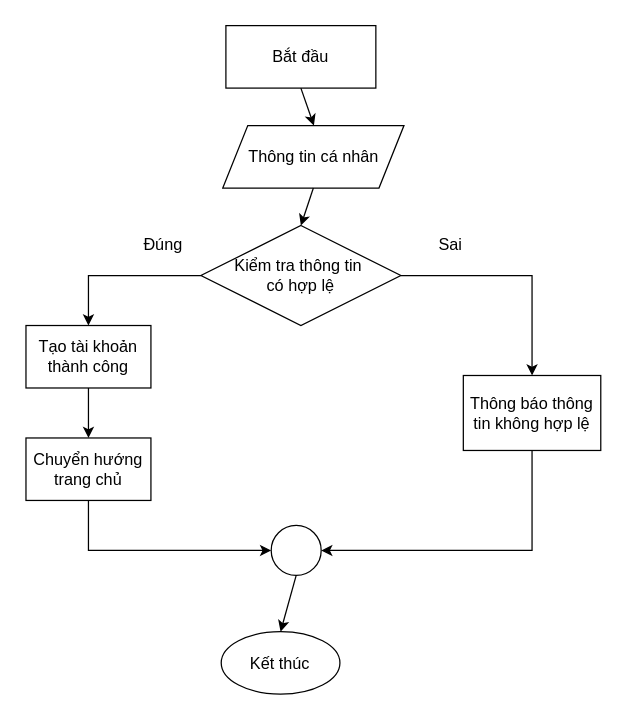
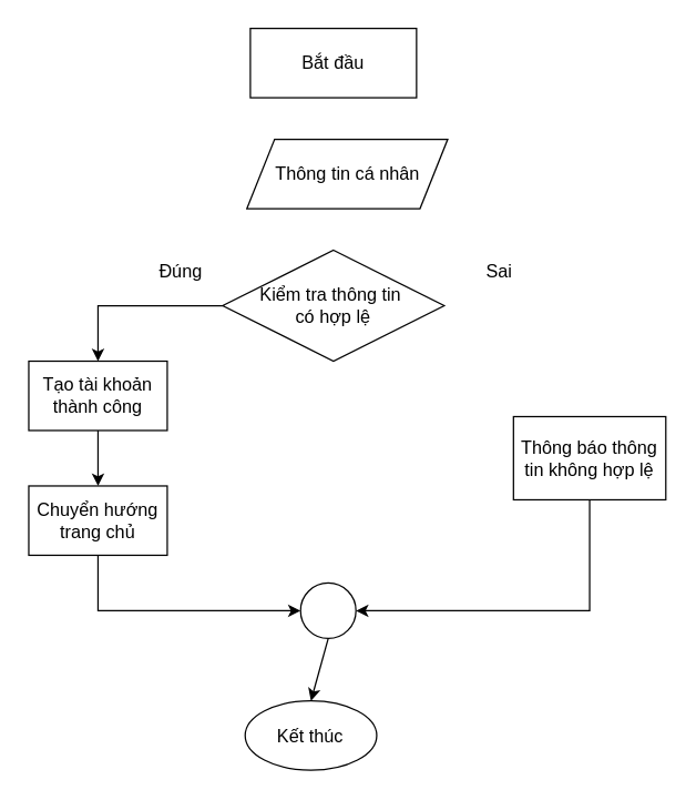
- <mxCell id="4" value="" style="endArrow=classic;html=1;rounded=0;exitX=0.5;exitY=1;exitDx=0;exitDy=0;entryX=0.503;entryY=0;entryDx=0;entryDy=0;entryPerimeter=0;fontSize=13;" edge="1" parent="1" source="2" target="3"><mxGeometry width="50" height="50" relative="1" as="geometry"><mxPoint x="350" y="40" as="sourcePoint" /><mxPoint x="243" y="90" as="targetPoint" /></mxGeometry></mxCell>
- <mxCell id="6" value="" style="endArrow=classic;html=1;rounded=0;exitX=0.5;exitY=1;exitDx=0;exitDy=0;entryX=0.5;entryY=0;entryDx=0;entryDy=0;fontSize=13;" edge="1" parent="1" source="3" target="5"><mxGeometry width="50" height="50" relative="1" as="geometry"><mxPoint x="370" y="170" as="sourcePoint" /><mxPoint x="420" y="120" as="targetPoint" /></mxGeometry></mxCell>
- <mxCell id="18" value="" style="endArrow=classic;html=1;rounded=0;exitX=1;exitY=0.5;exitDx=0;exitDy=0;entryX=0.5;entryY=0;entryDx=0;entryDy=0;" edge="1" parent="1" source="5" target="11"><mxGeometry width="50" height="50" relative="1" as="geometry"><mxPoint x="400" y="230" as="sourcePoint" /><mxPoint x="450" y="180" as="targetPoint" /><Array as="points"><mxPoint x="425" y="220" /></Array></mxGeometry></mxCell>
